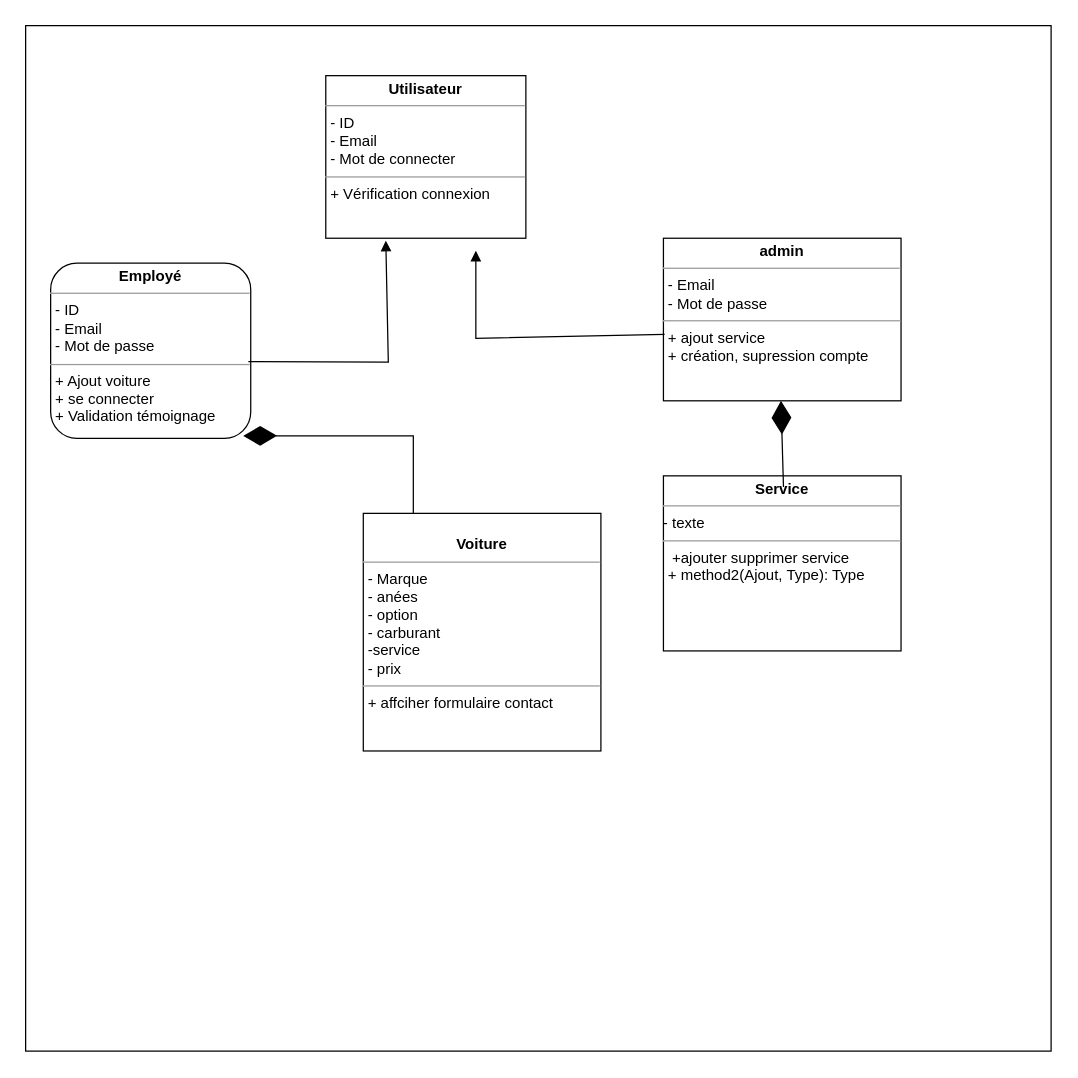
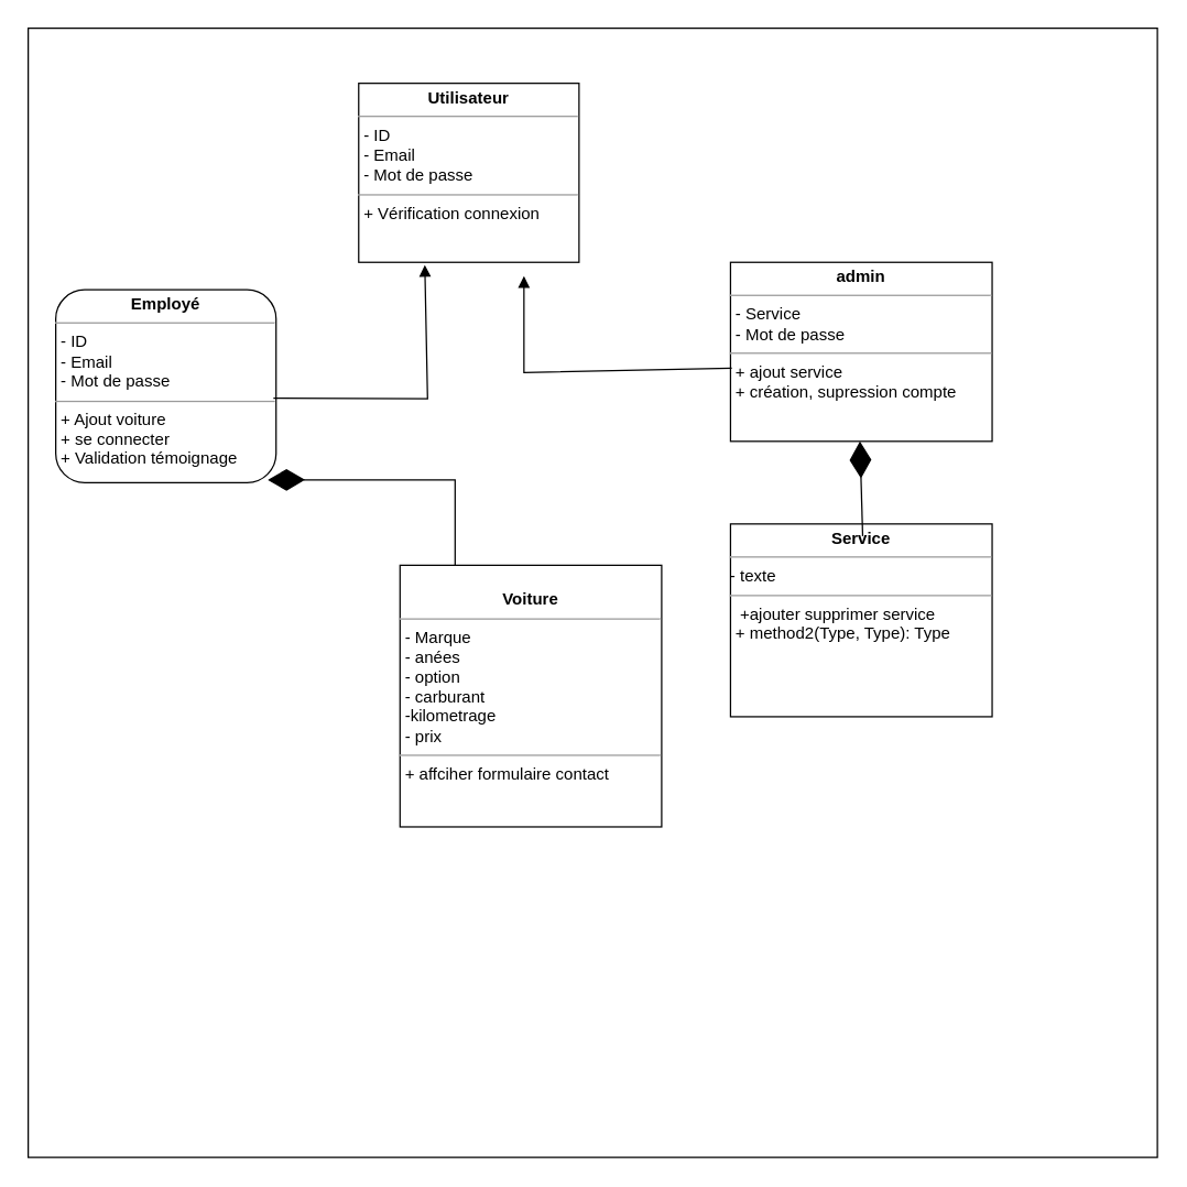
- <mxCell id="3" value="&lt;p style=&quot;margin:0px;margin-top:4px;text-align:center;&quot;&gt;&lt;b&gt;Utilisateur&lt;/b&gt;&lt;/p&gt;&lt;hr size=&quot;1&quot;&gt;&lt;p style=&quot;margin:0px;margin-left:4px;&quot;&gt;- ID&lt;/p&gt;&lt;p style=&quot;margin:0px;margin-left:4px;&quot;&gt;- Email&lt;br&gt;&lt;/p&gt;&lt;p style=&quot;margin:0px;margin-left:4px;&quot;&gt;- Mot de connecter&lt;br&gt;&lt;/p&gt;&lt;hr size=&quot;1&quot;&gt;&lt;p style=&quot;margin:0px;margin-left:4px;&quot;&gt;+ Vérification connexion&lt;br&gt;&lt;/p&gt;" style="verticalAlign=top;align=left;overflow=fill;html=1;whiteSpace=wrap;" vertex="1" parent="1"><mxGeometry x="260" y="60" width="160" height="130" as="geometry" /></mxCell>
+ <mxCell id="3" value="&lt;p style=&quot;margin:0px;margin-top:4px;text-align:center;&quot;&gt;&lt;b&gt;Utilisateur&lt;/b&gt;&lt;/p&gt;&lt;hr size=&quot;1&quot;&gt;&lt;p style=&quot;margin:0px;margin-left:4px;&quot;&gt;- ID&lt;/p&gt;&lt;p style=&quot;margin:0px;margin-left:4px;&quot;&gt;- Email&lt;br&gt;&lt;/p&gt;&lt;p style=&quot;margin:0px;margin-left:4px;&quot;&gt;- Mot de passe&lt;br&gt;&lt;/p&gt;&lt;hr size=&quot;1&quot;&gt;&lt;p style=&quot;margin:0px;margin-left:4px;&quot;&gt;+ Vérification connexion&lt;br&gt;&lt;/p&gt;" style="verticalAlign=top;align=left;overflow=fill;html=1;whiteSpace=wrap;" vertex="1" parent="1"><mxGeometry x="260" y="60" width="160" height="130" as="geometry" /></mxCell>
- <mxCell id="5" value="&lt;p style=&quot;margin:0px;margin-top:4px;text-align:center;&quot;&gt;&lt;b&gt;admin&lt;/b&gt;&lt;br&gt;&lt;/p&gt;&lt;hr size=&quot;1&quot;&gt;&lt;p style=&quot;margin:0px;margin-left:4px;&quot;&gt;- Email&lt;br&gt;&lt;/p&gt;&lt;p style=&quot;margin:0px;margin-left:4px;&quot;&gt;- Mot de passe&lt;br&gt;&lt;/p&gt;&lt;hr size=&quot;1&quot;&gt;&lt;p style=&quot;margin:0px;margin-left:4px;&quot;&gt;+ ajout service&lt;/p&gt;&lt;p style=&quot;margin:0px;margin-left:4px;&quot;&gt;+ création, supression compte &lt;br&gt;&lt;/p&gt;" style="verticalAlign=top;align=left;overflow=fill;html=1;whiteSpace=wrap;" vertex="1" parent="1"><mxGeometry x="530" y="190" width="190" height="130" as="geometry" /></mxCell>
+ <mxCell id="5" value="&lt;p style=&quot;margin:0px;margin-top:4px;text-align:center;&quot;&gt;&lt;b&gt;admin&lt;/b&gt;&lt;br&gt;&lt;/p&gt;&lt;hr size=&quot;1&quot;&gt;&lt;p style=&quot;margin:0px;margin-left:4px;&quot;&gt;- Service&lt;br&gt;&lt;/p&gt;&lt;p style=&quot;margin:0px;margin-left:4px;&quot;&gt;- Mot de passe&lt;br&gt;&lt;/p&gt;&lt;hr size=&quot;1&quot;&gt;&lt;p style=&quot;margin:0px;margin-left:4px;&quot;&gt;+ ajout service&lt;/p&gt;&lt;p style=&quot;margin:0px;margin-left:4px;&quot;&gt;+ création, supression compte &lt;br&gt;&lt;/p&gt;" style="verticalAlign=top;align=left;overflow=fill;html=1;whiteSpace=wrap;" vertex="1" parent="1"><mxGeometry x="530" y="190" width="190" height="130" as="geometry" /></mxCell>
- <mxCell id="10" value="&lt;p style=&quot;margin:0px;margin-top:4px;text-align:center;&quot;&gt;&lt;b&gt;Service&lt;/b&gt;&lt;br&gt;&lt;/p&gt;&lt;hr size=&quot;1&quot;&gt;&lt;div&gt;- texte&lt;br&gt;&lt;/div&gt;&lt;hr size=&quot;1&quot;&gt;&lt;p style=&quot;margin:0px;margin-left:4px;&quot;&gt;&amp;nbsp;+ajouter supprimer service&lt;br&gt;+ method2(Ajout, Type): Type&lt;/p&gt;" style="verticalAlign=top;align=left;overflow=fill;html=1;whiteSpace=wrap;" vertex="1" parent="1"><mxGeometry x="530" y="380" width="190" height="140" as="geometry" /></mxCell>
+ <mxCell id="10" value="&lt;p style=&quot;margin:0px;margin-top:4px;text-align:center;&quot;&gt;&lt;b&gt;Service&lt;/b&gt;&lt;br&gt;&lt;/p&gt;&lt;hr size=&quot;1&quot;&gt;&lt;div&gt;- texte&lt;br&gt;&lt;/div&gt;&lt;hr size=&quot;1&quot;&gt;&lt;p style=&quot;margin:0px;margin-left:4px;&quot;&gt;&amp;nbsp;+ajouter supprimer service&lt;br&gt;+ method2(Type, Type): Type&lt;/p&gt;" style="verticalAlign=top;align=left;overflow=fill;html=1;whiteSpace=wrap;" vertex="1" parent="1"><mxGeometry x="530" y="380" width="190" height="140" as="geometry" /></mxCell>
- <mxCell id="8" value="&lt;p style=&quot;margin:0px;margin-top:4px;text-align:center;&quot;&gt;&lt;br&gt;&lt;b&gt;Voiture&lt;/b&gt;&lt;br&gt;&lt;/p&gt;&lt;hr size=&quot;1&quot;&gt;&lt;p style=&quot;margin:0px;margin-left:4px;&quot;&gt;- Marque&lt;/p&gt;&lt;p style=&quot;margin:0px;margin-left:4px;&quot;&gt;- anées &lt;br&gt;&lt;/p&gt;&lt;p style=&quot;margin:0px;margin-left:4px;&quot;&gt;- option&lt;/p&gt;&lt;p style=&quot;margin:0px;margin-left:4px;&quot;&gt;- carburant&lt;/p&gt;&lt;p style=&quot;margin:0px;margin-left:4px;&quot;&gt;-service&lt;/p&gt;&lt;p style=&quot;margin:0px;margin-left:4px;&quot;&gt;- prix&lt;br&gt;&lt;/p&gt;&lt;hr size=&quot;1&quot;&gt;&lt;p style=&quot;margin:0px;margin-left:4px;&quot;&gt;+ affciher formulaire contact&lt;br&gt;&lt;/p&gt;" style="verticalAlign=top;align=left;overflow=fill;html=1;whiteSpace=wrap;" vertex="1" parent="1"><mxGeometry x="290" y="410" width="190" height="190" as="geometry" /></mxCell>
+ <mxCell id="8" value="&lt;p style=&quot;margin:0px;margin-top:4px;text-align:center;&quot;&gt;&lt;br&gt;&lt;b&gt;Voiture&lt;/b&gt;&lt;br&gt;&lt;/p&gt;&lt;hr size=&quot;1&quot;&gt;&lt;p style=&quot;margin:0px;margin-left:4px;&quot;&gt;- Marque&lt;/p&gt;&lt;p style=&quot;margin:0px;margin-left:4px;&quot;&gt;- anées &lt;br&gt;&lt;/p&gt;&lt;p style=&quot;margin:0px;margin-left:4px;&quot;&gt;- option&lt;/p&gt;&lt;p style=&quot;margin:0px;margin-left:4px;&quot;&gt;- carburant&lt;/p&gt;&lt;p style=&quot;margin:0px;margin-left:4px;&quot;&gt;-kilometrage&lt;/p&gt;&lt;p style=&quot;margin:0px;margin-left:4px;&quot;&gt;- prix&lt;br&gt;&lt;/p&gt;&lt;hr size=&quot;1&quot;&gt;&lt;p style=&quot;margin:0px;margin-left:4px;&quot;&gt;+ affciher formulaire contact&lt;br&gt;&lt;/p&gt;" style="verticalAlign=top;align=left;overflow=fill;html=1;whiteSpace=wrap;" vertex="1" parent="1"><mxGeometry x="290" y="410" width="190" height="190" as="geometry" /></mxCell>
